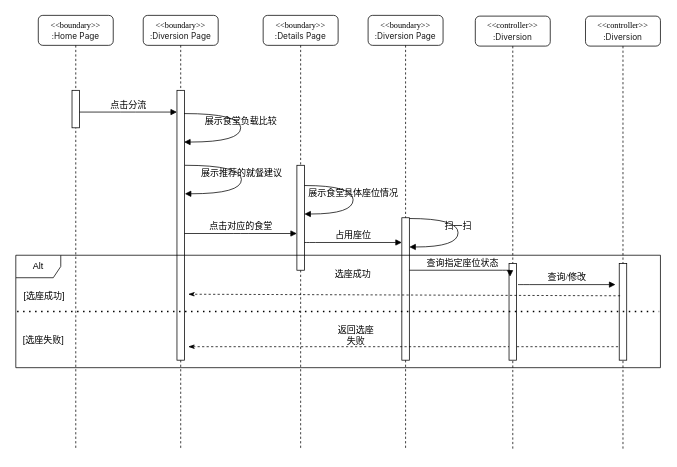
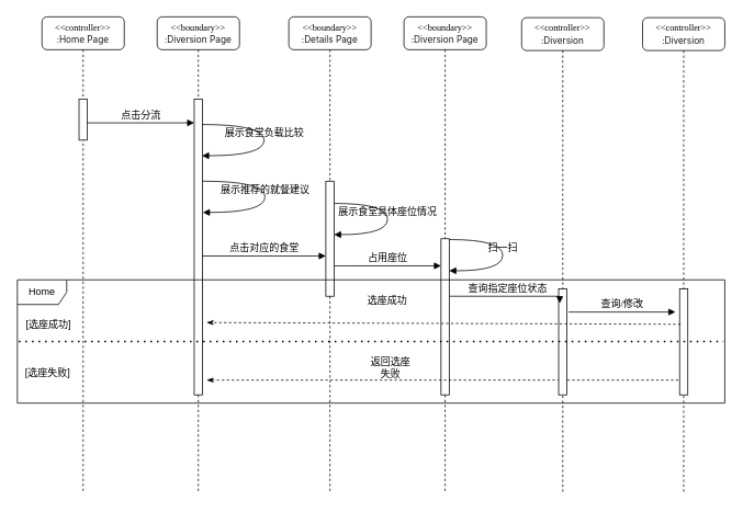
- <mxCell id="7" value="&lt;div&gt;&lt;font style=&quot;font-size: 11px;&quot;&gt;&amp;lt;&amp;lt;boundary&amp;gt;&amp;gt;&lt;/font&gt;&lt;/div&gt;&lt;font style=&quot;font-size: 11px;&quot;&gt;:&lt;span style=&quot;color: rgba(0, 0, 0, 0.9); font-family: -apple-system, &amp;quot;system-ui&amp;quot;, &amp;quot;Segoe UI&amp;quot;, system-ui, -apple-system, &amp;quot;Segoe UI&amp;quot;, Roboto, Ubuntu, Cantarell, &amp;quot;Noto Sans&amp;quot;, sans-serif, Arial, &amp;quot;PingFang SC&amp;quot;, &amp;quot;Source Han Sans SC&amp;quot;, &amp;quot;Microsoft YaHei UI&amp;quot;, &amp;quot;Microsoft YaHei&amp;quot;, &amp;quot;Noto Sans CJK SC&amp;quot;, sans-serif; text-align: left; white-space-collapse: preserve; background-color: rgb(255, 255, 255);&quot;&gt;Home Page&lt;/span&gt;&lt;/font&gt;" style="shape=umlLifeline;perimeter=lifelinePerimeter;whiteSpace=wrap;html=1;container=1;collapsible=0;recursiveResize=0;outlineConnect=0;rounded=1;shadow=0;comic=0;labelBackgroundColor=none;strokeWidth=1;fontFamily=Verdana;fontSize=12;align=center;" parent="1" vertex="1"><mxGeometry x="50" y="20" width="100" height="580" as="geometry" /></mxCell>
+ <mxCell id="7" value="&lt;div&gt;&lt;font style=&quot;font-size: 11px;&quot;&gt;&amp;lt;&amp;lt;controller&amp;gt;&amp;gt;&lt;/font&gt;&lt;/div&gt;&lt;font style=&quot;font-size: 11px;&quot;&gt;:&lt;span style=&quot;color: rgba(0, 0, 0, 0.9); font-family: -apple-system, &amp;quot;system-ui&amp;quot;, &amp;quot;Segoe UI&amp;quot;, system-ui, -apple-system, &amp;quot;Segoe UI&amp;quot;, Roboto, Ubuntu, Cantarell, &amp;quot;Noto Sans&amp;quot;, sans-serif, Arial, &amp;quot;PingFang SC&amp;quot;, &amp;quot;Source Han Sans SC&amp;quot;, &amp;quot;Microsoft YaHei UI&amp;quot;, &amp;quot;Microsoft YaHei&amp;quot;, &amp;quot;Noto Sans CJK SC&amp;quot;, sans-serif; text-align: left; white-space-collapse: preserve; background-color: rgb(255, 255, 255);&quot;&gt;Home Page&lt;/span&gt;&lt;/font&gt;" style="shape=umlLifeline;perimeter=lifelinePerimeter;whiteSpace=wrap;html=1;container=1;collapsible=0;recursiveResize=0;outlineConnect=0;rounded=1;shadow=0;comic=0;labelBackgroundColor=none;strokeWidth=1;fontFamily=Verdana;fontSize=12;align=center;" parent="1" vertex="1"><mxGeometry x="50" y="20" width="100" height="580" as="geometry" /></mxCell>
- <mxCell id="17" value="Alt" style="shape=umlFrame;whiteSpace=wrap;html=1;pointerEvents=0;" vertex="1" parent="1"><mxGeometry x="20" y="340" width="860" height="150" as="geometry" /></mxCell>
+ <mxCell id="17" value="Home" style="shape=umlFrame;whiteSpace=wrap;html=1;pointerEvents=0;" vertex="1" parent="1"><mxGeometry x="20" y="340" width="860" height="150" as="geometry" /></mxCell>
